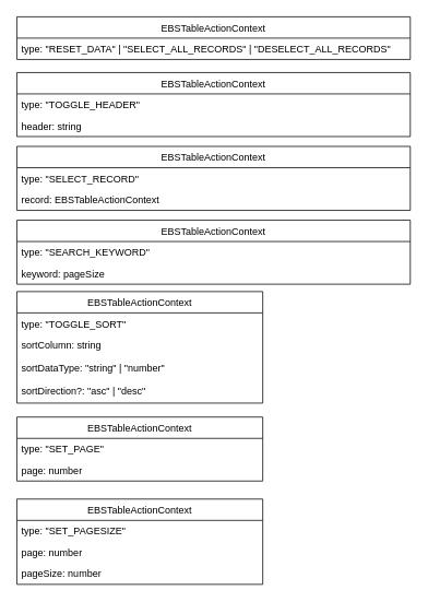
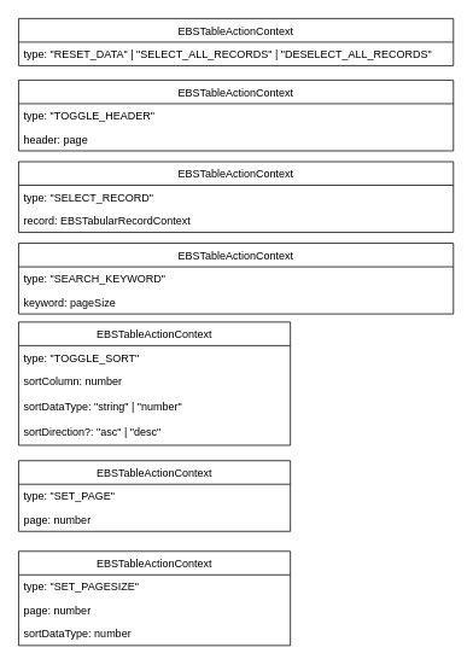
- <mxCell id="6" value="header: string" style="text;strokeColor=none;fillColor=none;align=left;verticalAlign=top;spacingLeft=4;spacingRight=4;overflow=hidden;rotatable=0;points=[[0,0.5],[1,0.5]];portConstraint=eastwest;" vertex="1" parent="4"><mxGeometry y="52" width="480" height="26" as="geometry" /></mxCell>
+ <mxCell id="6" value="header: page" style="text;strokeColor=none;fillColor=none;align=left;verticalAlign=top;spacingLeft=4;spacingRight=4;overflow=hidden;rotatable=0;points=[[0,0.5],[1,0.5]];portConstraint=eastwest;" vertex="1" parent="4"><mxGeometry y="52" width="480" height="26" as="geometry" /></mxCell>
- <mxCell id="9" value="record: EBSTableActionContext" style="text;strokeColor=none;fillColor=none;align=left;verticalAlign=top;spacingLeft=4;spacingRight=4;overflow=hidden;rotatable=0;points=[[0,0.5],[1,0.5]];portConstraint=eastwest;" vertex="1" parent="7"><mxGeometry y="52" width="480" height="26" as="geometry" /></mxCell>
+ <mxCell id="9" value="record: EBSTabularRecordContext" style="text;strokeColor=none;fillColor=none;align=left;verticalAlign=top;spacingLeft=4;spacingRight=4;overflow=hidden;rotatable=0;points=[[0,0.5],[1,0.5]];portConstraint=eastwest;" vertex="1" parent="7"><mxGeometry y="52" width="480" height="26" as="geometry" /></mxCell>
- <mxCell id="15" value="sortColumn: string" style="text;strokeColor=none;fillColor=none;align=left;verticalAlign=top;spacingLeft=4;spacingRight=4;overflow=hidden;rotatable=0;points=[[0,0.5],[1,0.5]];portConstraint=eastwest;" vertex="1" parent="13"><mxGeometry y="52" width="300" height="28" as="geometry" /></mxCell>
+ <mxCell id="15" value="sortColumn: number" style="text;strokeColor=none;fillColor=none;align=left;verticalAlign=top;spacingLeft=4;spacingRight=4;overflow=hidden;rotatable=0;points=[[0,0.5],[1,0.5]];portConstraint=eastwest;" vertex="1" parent="13"><mxGeometry y="52" width="300" height="28" as="geometry" /></mxCell>
- <mxCell id="24" value="pageSize: number" style="text;strokeColor=none;fillColor=none;align=left;verticalAlign=top;spacingLeft=4;spacingRight=4;overflow=hidden;rotatable=0;points=[[0,0.5],[1,0.5]];portConstraint=eastwest;" vertex="1" parent="21"><mxGeometry y="78" width="300" height="26" as="geometry" /></mxCell>
+ <mxCell id="24" value="sortDataType: number" style="text;strokeColor=none;fillColor=none;align=left;verticalAlign=top;spacingLeft=4;spacingRight=4;overflow=hidden;rotatable=0;points=[[0,0.5],[1,0.5]];portConstraint=eastwest;" vertex="1" parent="21"><mxGeometry y="78" width="300" height="26" as="geometry" /></mxCell>
